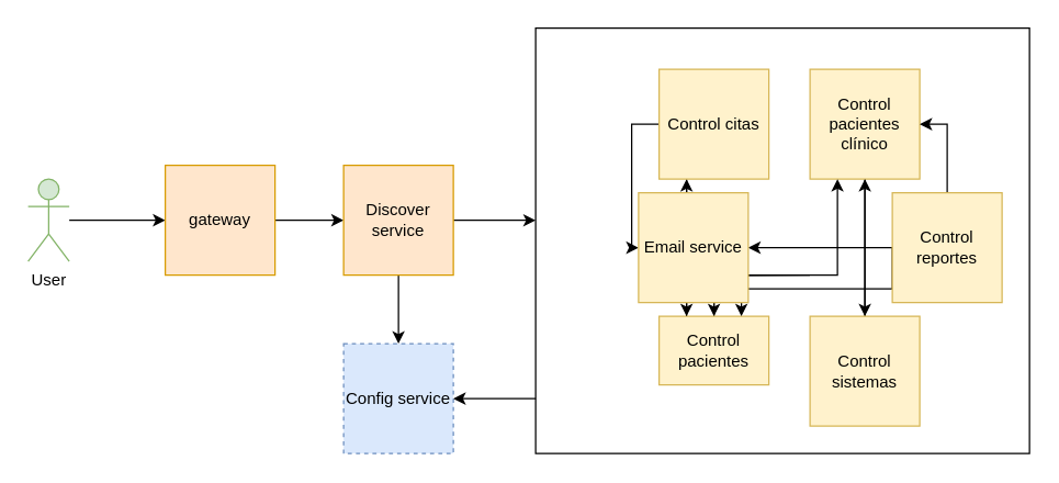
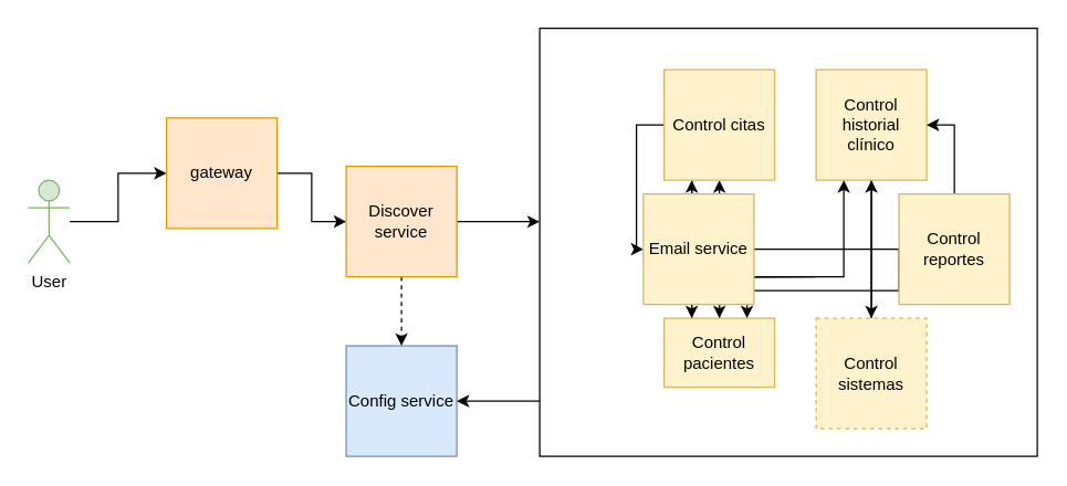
- <mxCell id="5" value="Control pacientes clínico" style="whiteSpace=wrap;html=1;aspect=fixed;fillColor=#fff2cc;strokeColor=#d6b656;" vertex="1" parent="1"><mxGeometry x="590" y="50" width="80" height="80" as="geometry" /></mxCell>
+ <mxCell id="5" value="Control historial clínico" style="whiteSpace=wrap;html=1;aspect=fixed;fillColor=#fff2cc;strokeColor=#d6b656;" vertex="1" parent="1"><mxGeometry x="590" y="50" width="80" height="80" as="geometry" /></mxCell>
- <mxCell id="23" value="gateway" style="whiteSpace=wrap;html=1;aspect=fixed;fillColor=#ffe6cc;strokeColor=#d79b00;" vertex="1" parent="1"><mxGeometry x="120" y="120" width="80" height="80" as="geometry" /></mxCell>
+ <mxCell id="23" value="gateway" style="whiteSpace=wrap;html=1;aspect=fixed;fillColor=#ffe6cc;strokeColor=#d79b00;" vertex="1" parent="1"><mxGeometry x="120" y="85" width="80" height="80" as="geometry" /></mxCell>
- <mxCell id="10" style="edgeStyle=orthogonalEdgeStyle;rounded=0;orthogonalLoop=1;jettySize=auto;html=1;" edge="1" parent="1" source="12" target="16"><mxGeometry relative="1" as="geometry" /></mxCell>
+ <mxCell id="10" style="edgeStyle=orthogonalEdgeStyle;rounded=0;orthogonalLoop=1;jettySize=auto;html=1;entryX=0.5;entryY=1;entryDx=0;entryDy=0;" edge="1" parent="1" source="12" target="15"><mxGeometry relative="1" as="geometry" /></mxCell>
- <mxCell id="25" style="edgeStyle=orthogonalEdgeStyle;rounded=0;orthogonalLoop=1;jettySize=auto;html=1;" edge="1" parent="1" source="26" target="19"><mxGeometry relative="1" as="geometry" /></mxCell>
+ <mxCell id="25" style="edgeStyle=orthogonalEdgeStyle;rounded=0;orthogonalLoop=1;jettySize=auto;html=1;dashed=1;" edge="1" parent="1" source="26" target="19"><mxGeometry relative="1" as="geometry" /></mxCell>
- <mxCell id="18" value="Control sistemas" style="whiteSpace=wrap;html=1;aspect=fixed;fillColor=#fff2cc;strokeColor=#d6b656;" vertex="1" parent="1"><mxGeometry x="590" y="230" width="80" height="80" as="geometry" /></mxCell>
+ <mxCell id="18" value="Control sistemas" style="whiteSpace=wrap;html=1;aspect=fixed;fillColor=#fff2cc;strokeColor=#d6b656;dashed=1;" vertex="1" parent="1"><mxGeometry x="590" y="230" width="80" height="80" as="geometry" /></mxCell>
- <mxCell id="19" value="Config service" style="whiteSpace=wrap;html=1;aspect=fixed;fillColor=#dae8fc;strokeColor=#6c8ebf;dashed=1;" vertex="1" parent="1"><mxGeometry x="250" y="250" width="80" height="80" as="geometry" /></mxCell>
+ <mxCell id="19" value="Config service" style="whiteSpace=wrap;html=1;aspect=fixed;fillColor=#dae8fc;strokeColor=#6c8ebf;" vertex="1" parent="1"><mxGeometry x="250" y="250" width="80" height="80" as="geometry" /></mxCell>
